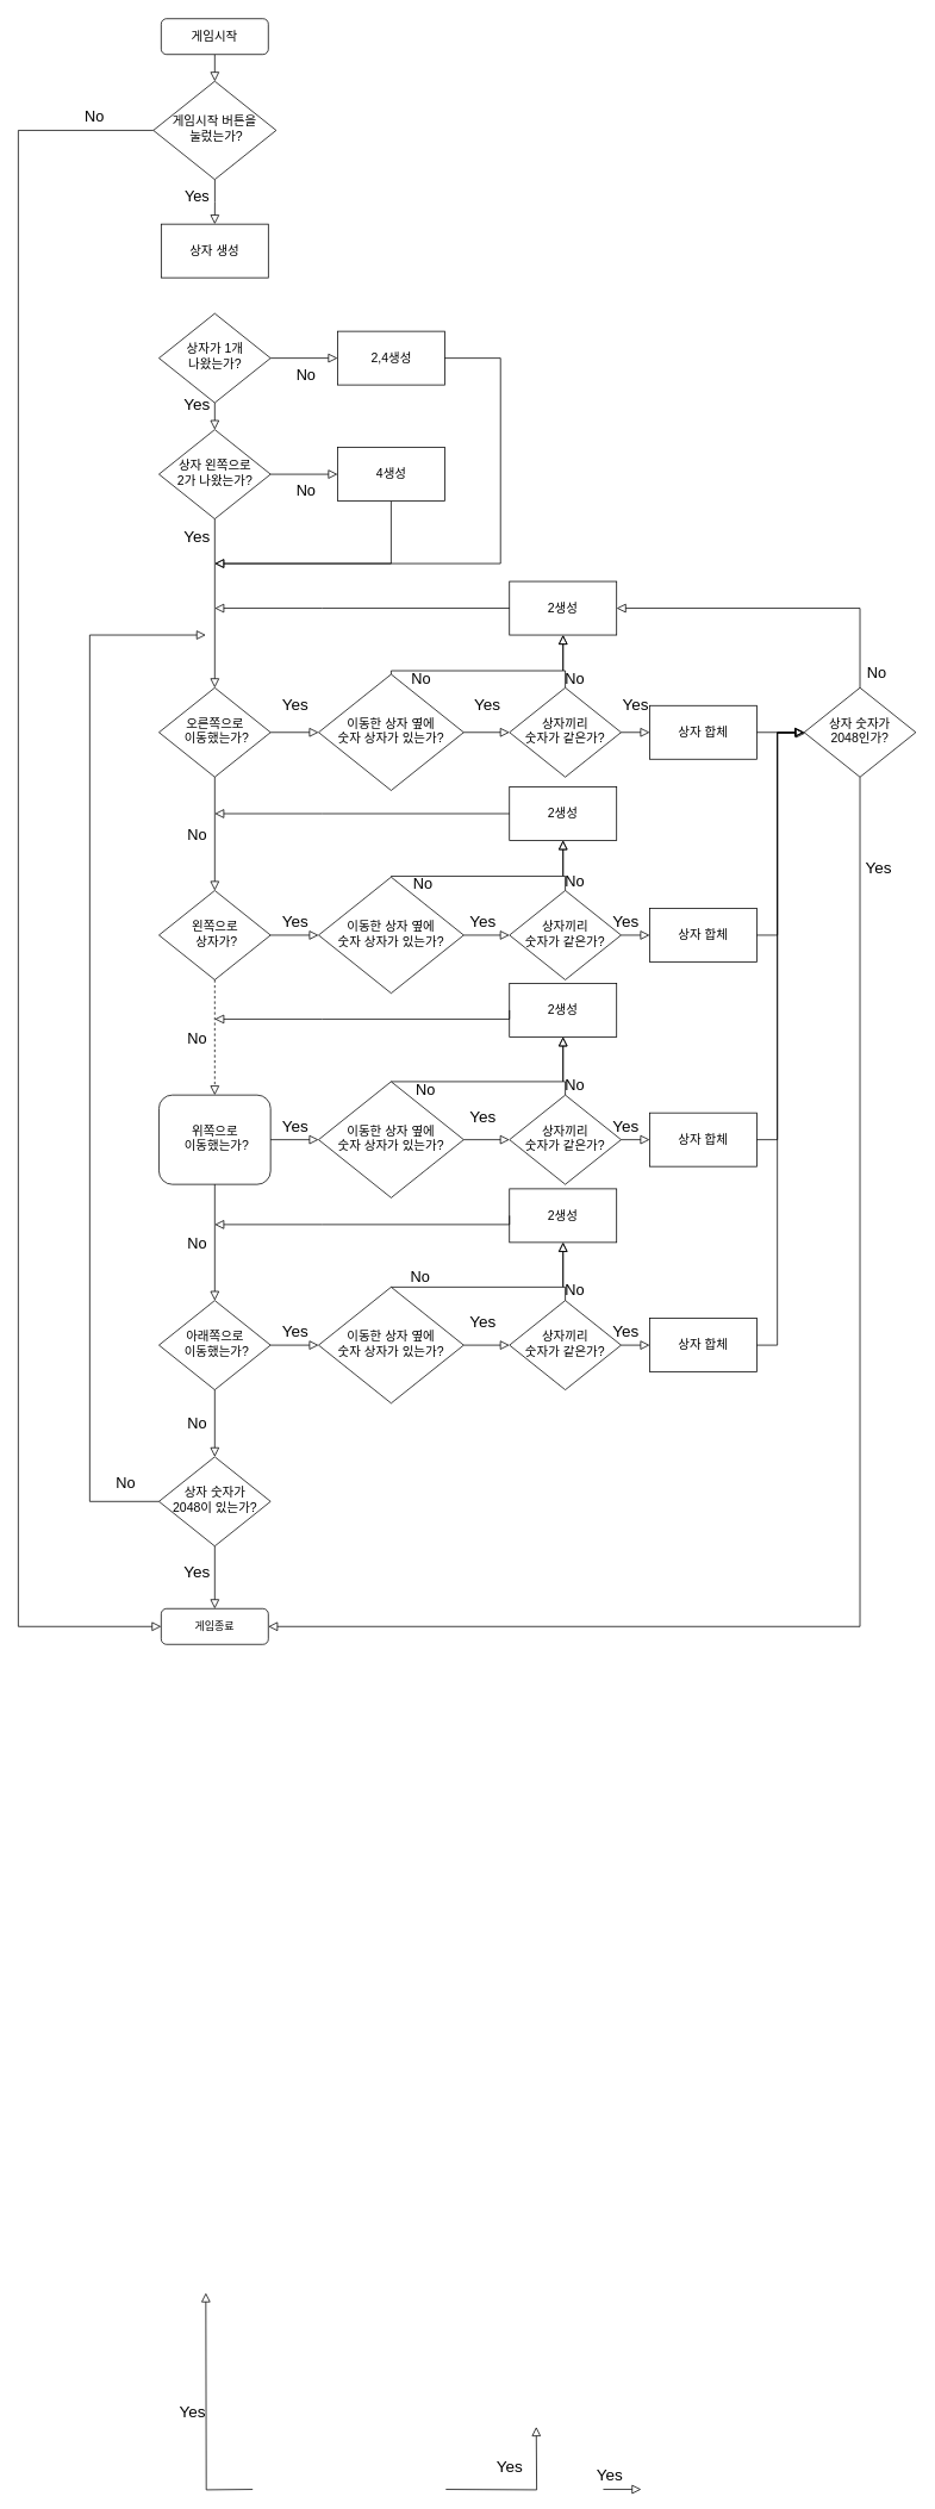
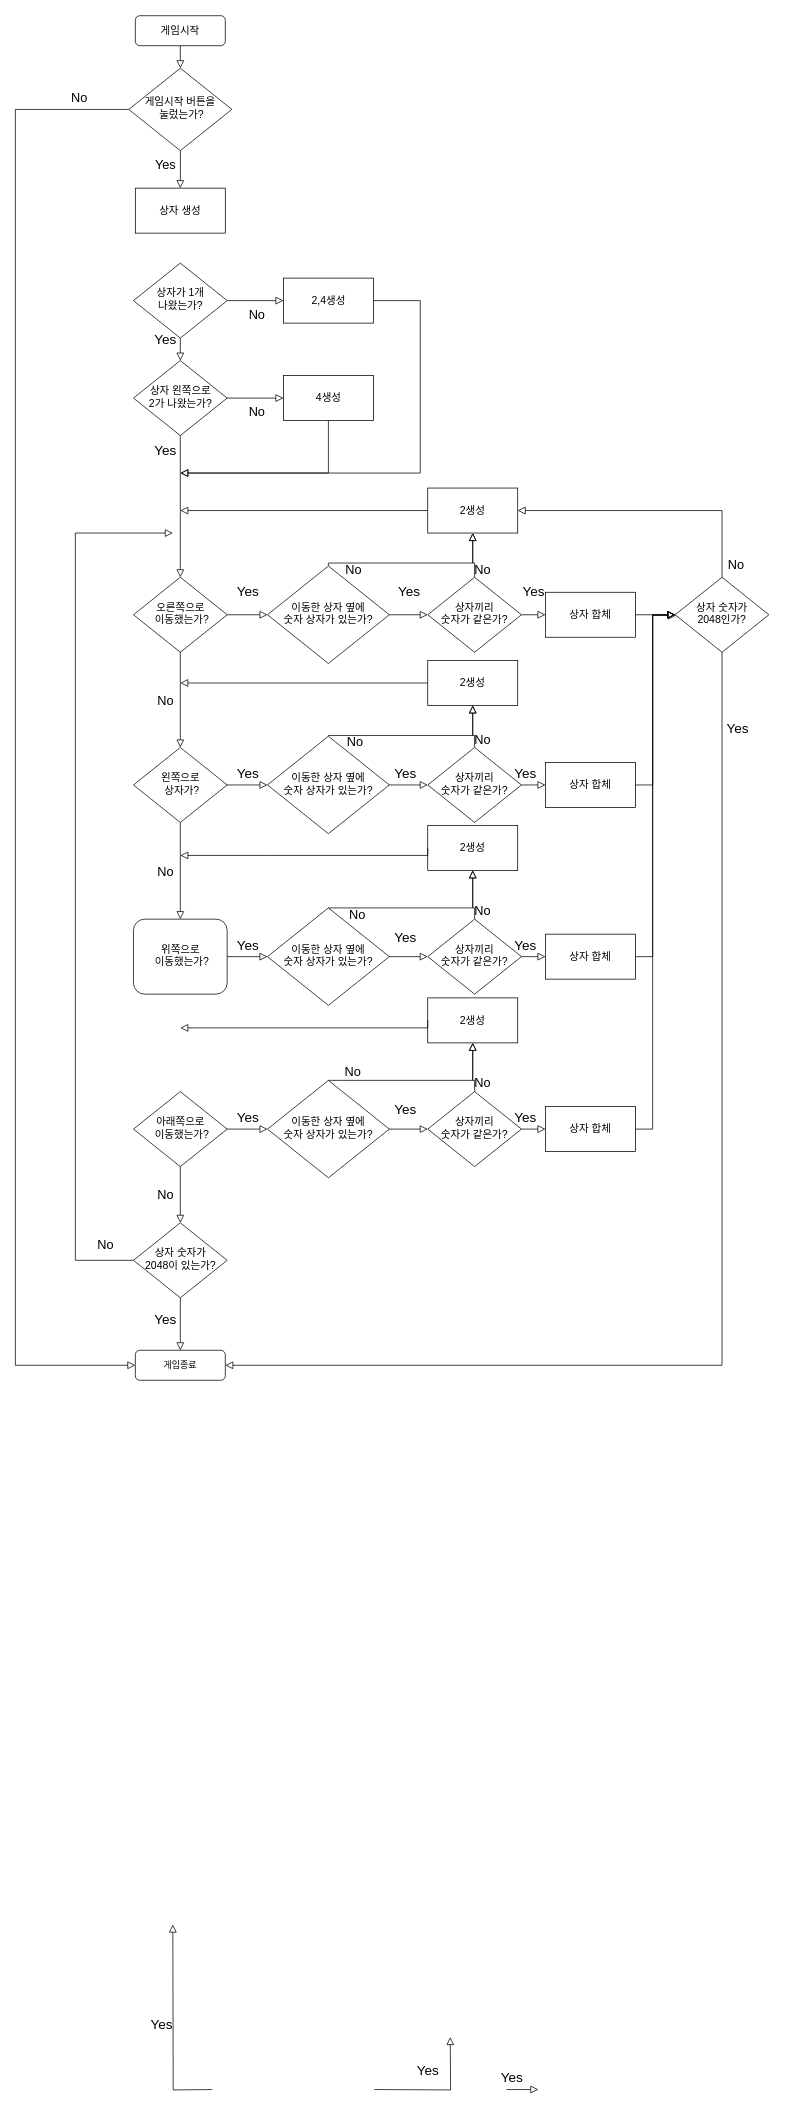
- <mxCell id="30" value="No" style="edgeStyle=orthogonalEdgeStyle;rounded=0;html=1;jettySize=auto;orthogonalLoop=1;fontSize=17;endArrow=block;endFill=0;endSize=8;strokeWidth=1;shadow=0;labelBackgroundColor=none;exitX=0.5;exitY=1;exitDx=0;exitDy=0;entryX=0.5;entryY=0;entryDx=0;entryDy=0;dashed=1;" edge="1" parent="1" source="25" target="36"><mxGeometry x="0.035" y="-20" relative="1" as="geometry"><mxPoint as="offset" /><mxPoint x="312.5" y="736" as="sourcePoint" /><mxPoint x="240" y="1236" as="targetPoint" /><Array as="points" /></mxGeometry></mxCell>
+ <mxCell id="30" value="No" style="edgeStyle=orthogonalEdgeStyle;rounded=0;html=1;jettySize=auto;orthogonalLoop=1;fontSize=17;endArrow=block;endFill=0;endSize=8;strokeWidth=1;shadow=0;labelBackgroundColor=none;exitX=0.5;exitY=1;exitDx=0;exitDy=0;entryX=0.5;entryY=0;entryDx=0;entryDy=0;" edge="1" parent="1" source="25" target="36"><mxGeometry x="0.035" y="-20" relative="1" as="geometry"><mxPoint as="offset" /><mxPoint x="312.5" y="736" as="sourcePoint" /><mxPoint x="240" y="1236" as="targetPoint" /><Array as="points" /></mxGeometry></mxCell>
- <mxCell id="41" value="No" style="edgeStyle=orthogonalEdgeStyle;rounded=0;html=1;jettySize=auto;orthogonalLoop=1;fontSize=17;endArrow=block;endFill=0;endSize=8;strokeWidth=1;shadow=0;labelBackgroundColor=none;exitX=0.5;exitY=1;exitDx=0;exitDy=0;entryX=0.5;entryY=0;entryDx=0;entryDy=0;" edge="1" source="36" parent="1" target="45"><mxGeometry x="0.035" y="-20" relative="1" as="geometry"><mxPoint as="offset" /><mxPoint x="312.5" y="916" as="sourcePoint" /><mxPoint x="240" y="1416" as="targetPoint" /><Array as="points" /></mxGeometry></mxCell>
